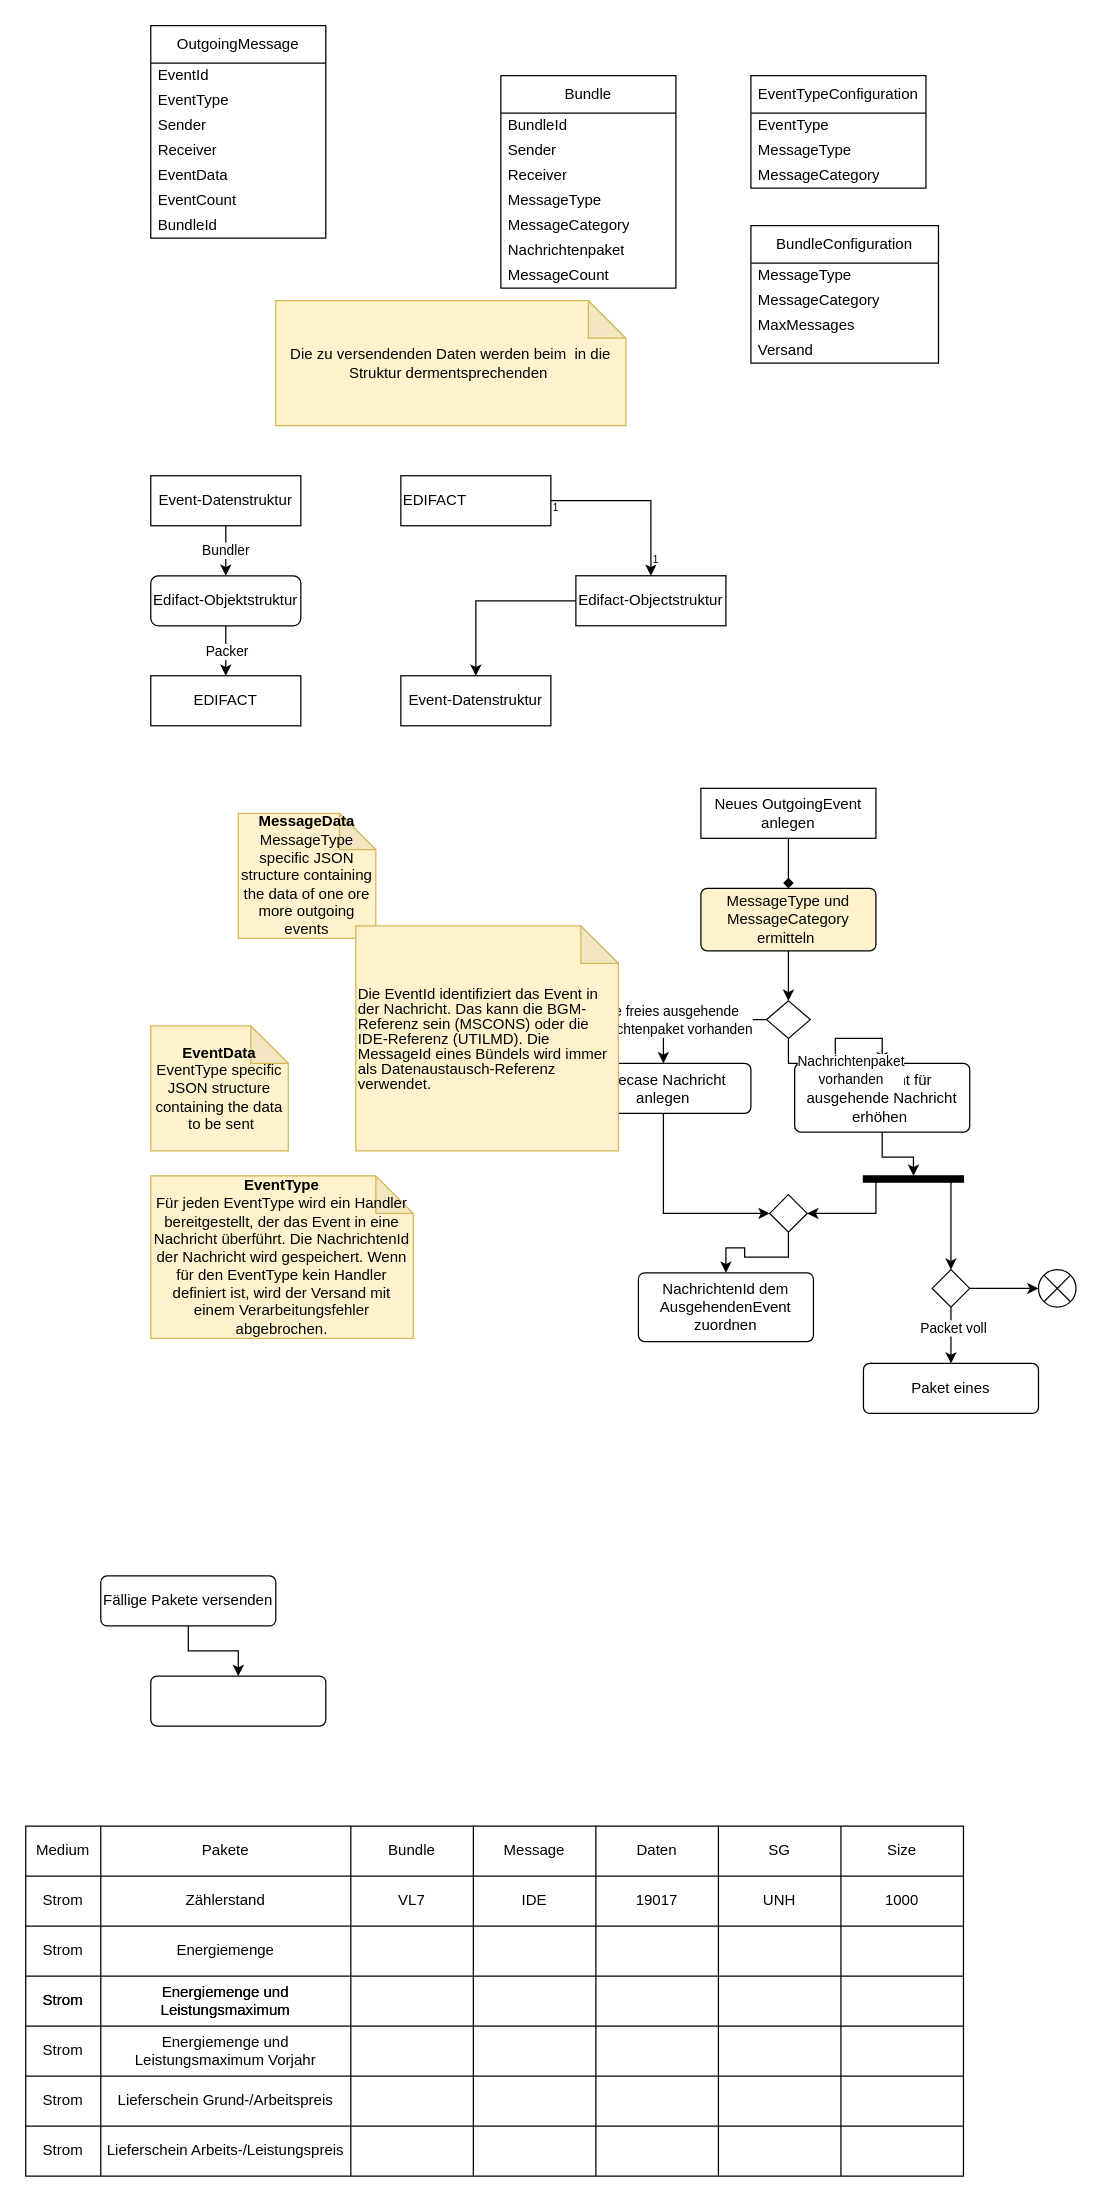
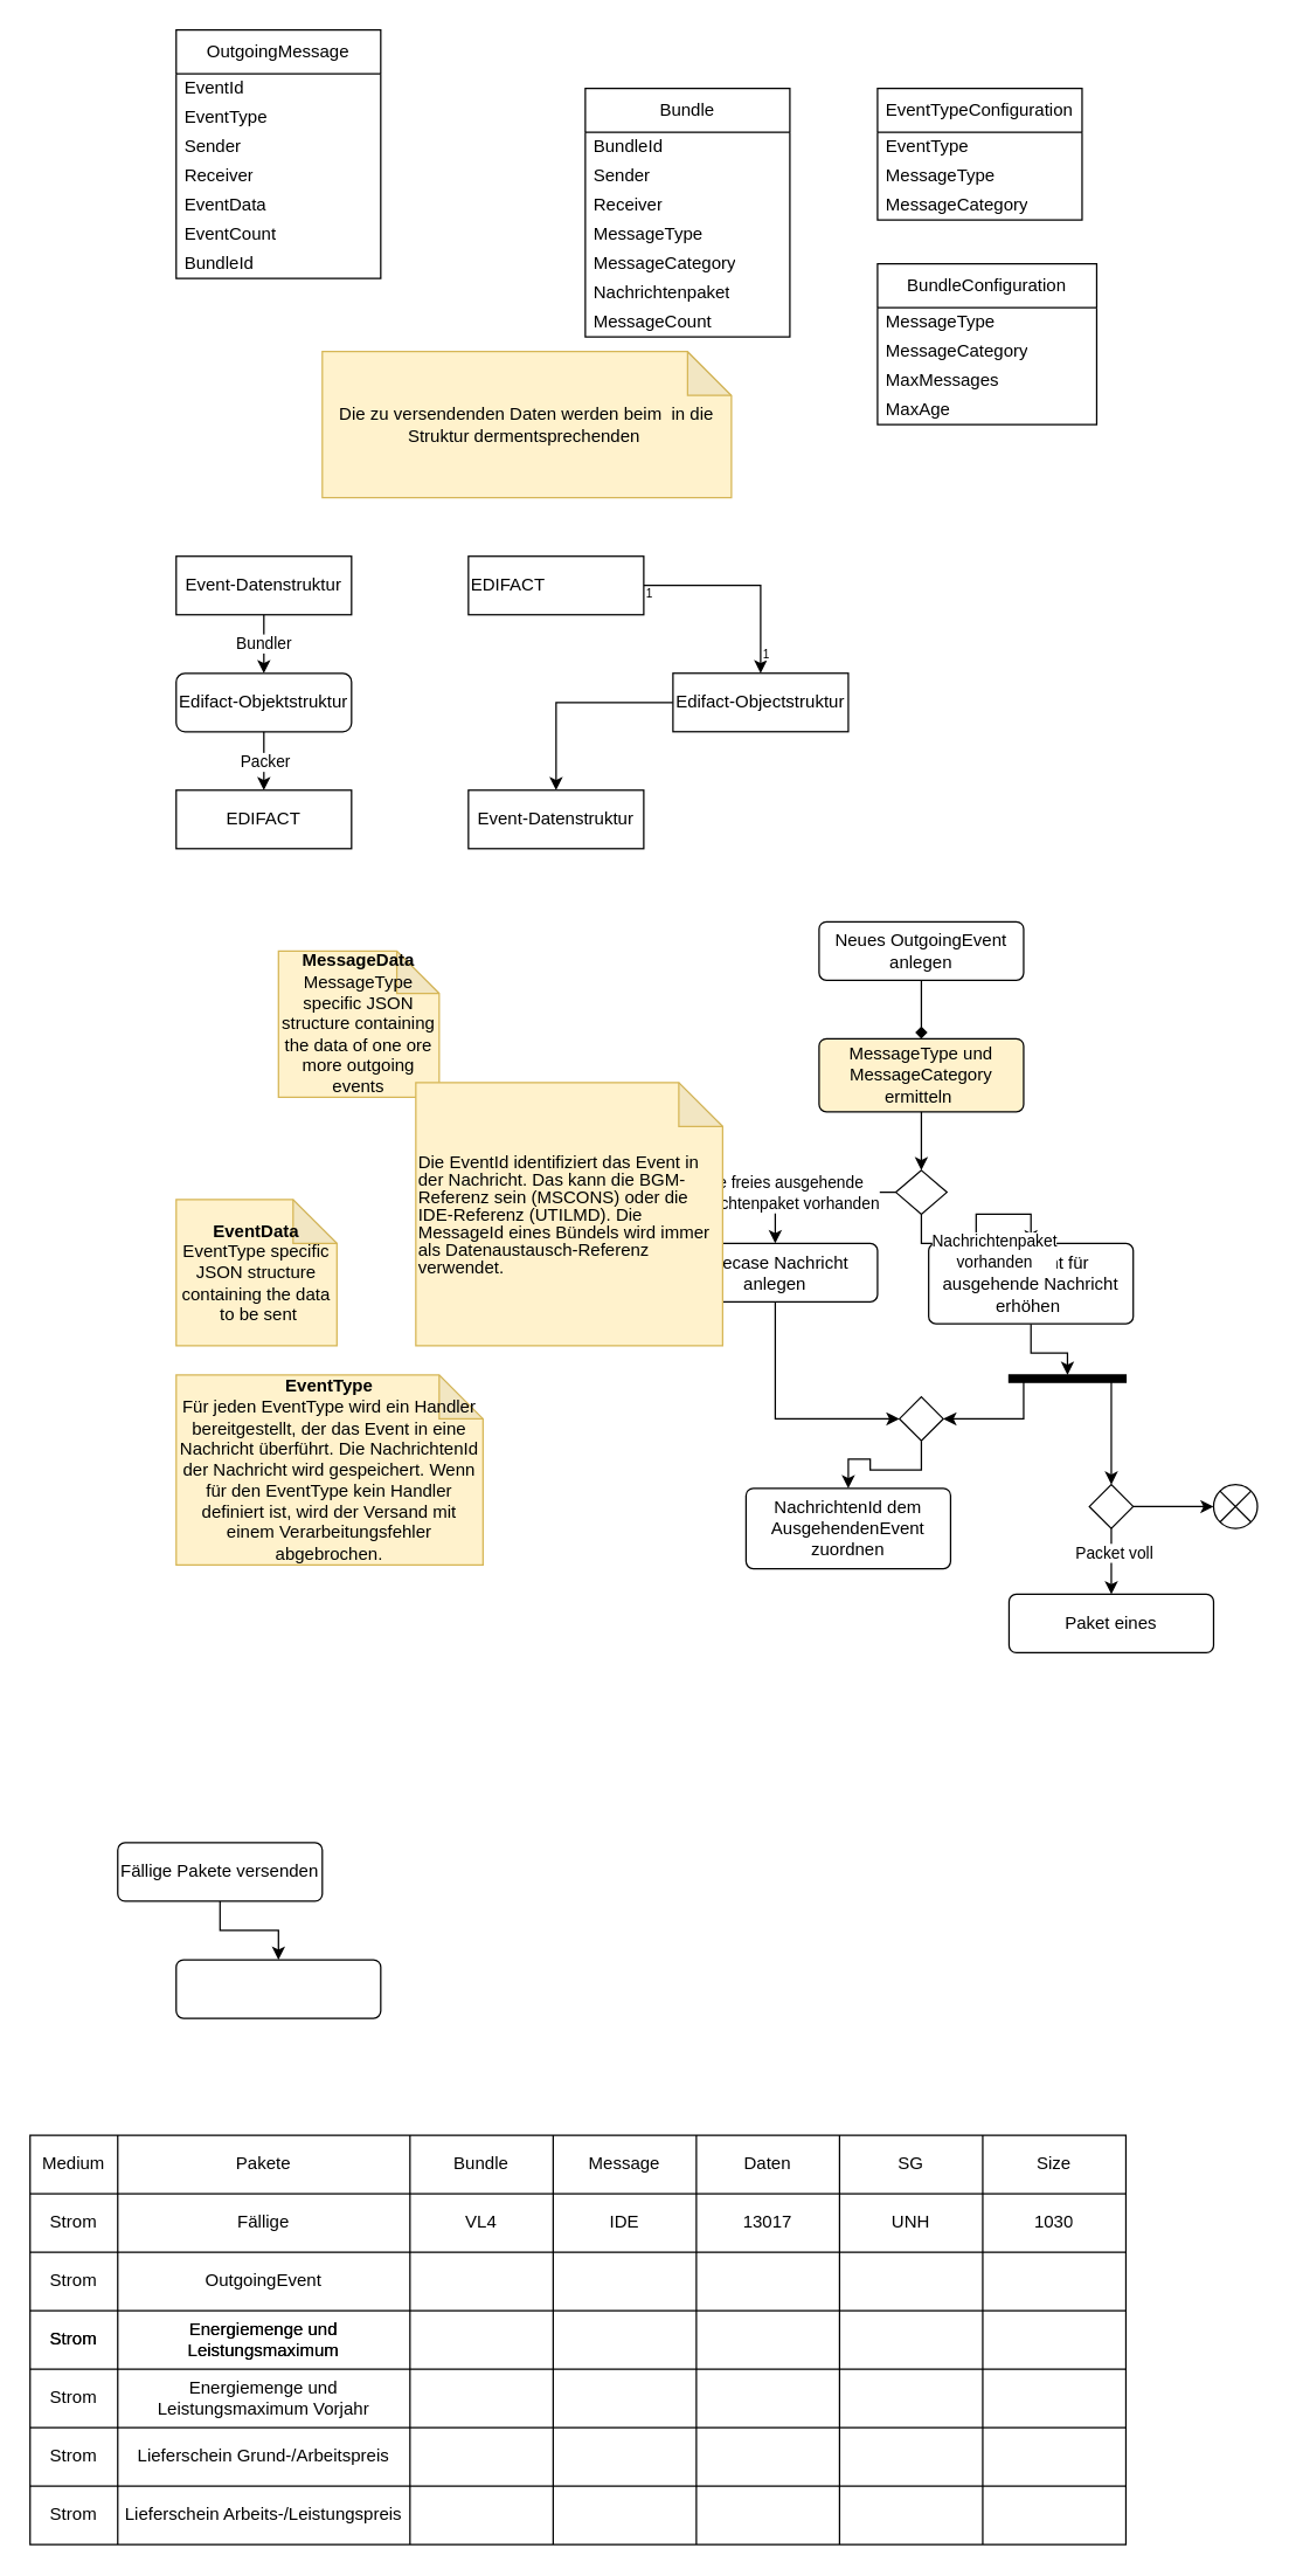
- <mxCell id="54" value="Versand" style="text;strokeColor=none;fillColor=none;align=left;verticalAlign=middle;spacingLeft=4;spacingRight=4;overflow=hidden;points=[[0,0.5],[1,0.5]];portConstraint=eastwest;rotatable=0;whiteSpace=wrap;html=1;" vertex="1" parent="50"><mxGeometry y="90" width="150" height="20" as="geometry" /></mxCell>
+ <mxCell id="54" value="MaxAge" style="text;strokeColor=none;fillColor=none;align=left;verticalAlign=middle;spacingLeft=4;spacingRight=4;overflow=hidden;points=[[0,0.5],[1,0.5]];portConstraint=eastwest;rotatable=0;whiteSpace=wrap;html=1;" vertex="1" parent="50"><mxGeometry y="90" width="150" height="20" as="geometry" /></mxCell>
- <mxCell id="22" value="Neues OutgoingEvent anlegen" style="html=1;align=center;verticalAlign=middle;absoluteArcSize=1;arcSize=10;dashed=0;whiteSpace=wrap;rounded=0;" vertex="1" parent="1"><mxGeometry x="560" y="630" width="140" height="40" as="geometry" /></mxCell>
+ <mxCell id="22" value="Neues OutgoingEvent anlegen" style="html=1;align=center;verticalAlign=middle;rounded=1;absoluteArcSize=1;arcSize=10;dashed=0;whiteSpace=wrap;" vertex="1" parent="1"><mxGeometry x="560" y="630" width="140" height="40" as="geometry" /></mxCell>
- <mxCell id="84" value="Zählerstand" style="shape=partialRectangle;html=1;whiteSpace=wrap;connectable=0;strokeColor=inherit;overflow=hidden;fillColor=none;top=0;left=0;bottom=0;right=0;pointerEvents=1;" vertex="1" parent="82"><mxGeometry x="60" width="200" height="40" as="geometry"><mxRectangle width="200" height="40" as="alternateBounds" /></mxGeometry></mxCell>
+ <mxCell id="84" value="Fällige" style="shape=partialRectangle;html=1;whiteSpace=wrap;connectable=0;strokeColor=inherit;overflow=hidden;fillColor=none;top=0;left=0;bottom=0;right=0;pointerEvents=1;" vertex="1" parent="82"><mxGeometry x="60" width="200" height="40" as="geometry"><mxRectangle width="200" height="40" as="alternateBounds" /></mxGeometry></mxCell>
- <mxCell id="85" value="VL7" style="shape=partialRectangle;html=1;whiteSpace=wrap;connectable=0;strokeColor=inherit;overflow=hidden;fillColor=none;top=0;left=0;bottom=0;right=0;pointerEvents=1;" vertex="1" parent="82"><mxGeometry x="260" width="98" height="40" as="geometry"><mxRectangle width="98" height="40" as="alternateBounds" /></mxGeometry></mxCell>
+ <mxCell id="85" value="VL4" style="shape=partialRectangle;html=1;whiteSpace=wrap;connectable=0;strokeColor=inherit;overflow=hidden;fillColor=none;top=0;left=0;bottom=0;right=0;pointerEvents=1;" vertex="1" parent="82"><mxGeometry x="260" width="98" height="40" as="geometry"><mxRectangle width="98" height="40" as="alternateBounds" /></mxGeometry></mxCell>
- <mxCell id="87" value="19017" style="shape=partialRectangle;html=1;whiteSpace=wrap;connectable=0;strokeColor=inherit;overflow=hidden;fillColor=none;top=0;left=0;bottom=0;right=0;pointerEvents=1;" vertex="1" parent="82"><mxGeometry x="456" width="98" height="40" as="geometry"><mxRectangle width="98" height="40" as="alternateBounds" /></mxGeometry></mxCell>
+ <mxCell id="87" value="13017" style="shape=partialRectangle;html=1;whiteSpace=wrap;connectable=0;strokeColor=inherit;overflow=hidden;fillColor=none;top=0;left=0;bottom=0;right=0;pointerEvents=1;" vertex="1" parent="82"><mxGeometry x="456" width="98" height="40" as="geometry"><mxRectangle width="98" height="40" as="alternateBounds" /></mxGeometry></mxCell>
- <mxCell id="89" value="1000" style="shape=partialRectangle;html=1;whiteSpace=wrap;connectable=0;strokeColor=inherit;overflow=hidden;fillColor=none;top=0;left=0;bottom=0;right=0;pointerEvents=1;" vertex="1" parent="82"><mxGeometry x="652" width="98" height="40" as="geometry"><mxRectangle width="98" height="40" as="alternateBounds" /></mxGeometry></mxCell>
+ <mxCell id="89" value="1030" style="shape=partialRectangle;html=1;whiteSpace=wrap;connectable=0;strokeColor=inherit;overflow=hidden;fillColor=none;top=0;left=0;bottom=0;right=0;pointerEvents=1;" vertex="1" parent="82"><mxGeometry x="652" width="98" height="40" as="geometry"><mxRectangle width="98" height="40" as="alternateBounds" /></mxGeometry></mxCell>
- <mxCell id="92" value="Energiemenge" style="shape=partialRectangle;html=1;whiteSpace=wrap;connectable=0;strokeColor=inherit;overflow=hidden;fillColor=none;top=0;left=0;bottom=0;right=0;pointerEvents=1;" vertex="1" parent="90"><mxGeometry x="60" width="200" height="40" as="geometry"><mxRectangle width="200" height="40" as="alternateBounds" /></mxGeometry></mxCell>
+ <mxCell id="92" value="OutgoingEvent" style="shape=partialRectangle;html=1;whiteSpace=wrap;connectable=0;strokeColor=inherit;overflow=hidden;fillColor=none;top=0;left=0;bottom=0;right=0;pointerEvents=1;" vertex="1" parent="90"><mxGeometry x="60" width="200" height="40" as="geometry"><mxRectangle width="200" height="40" as="alternateBounds" /></mxGeometry></mxCell>
